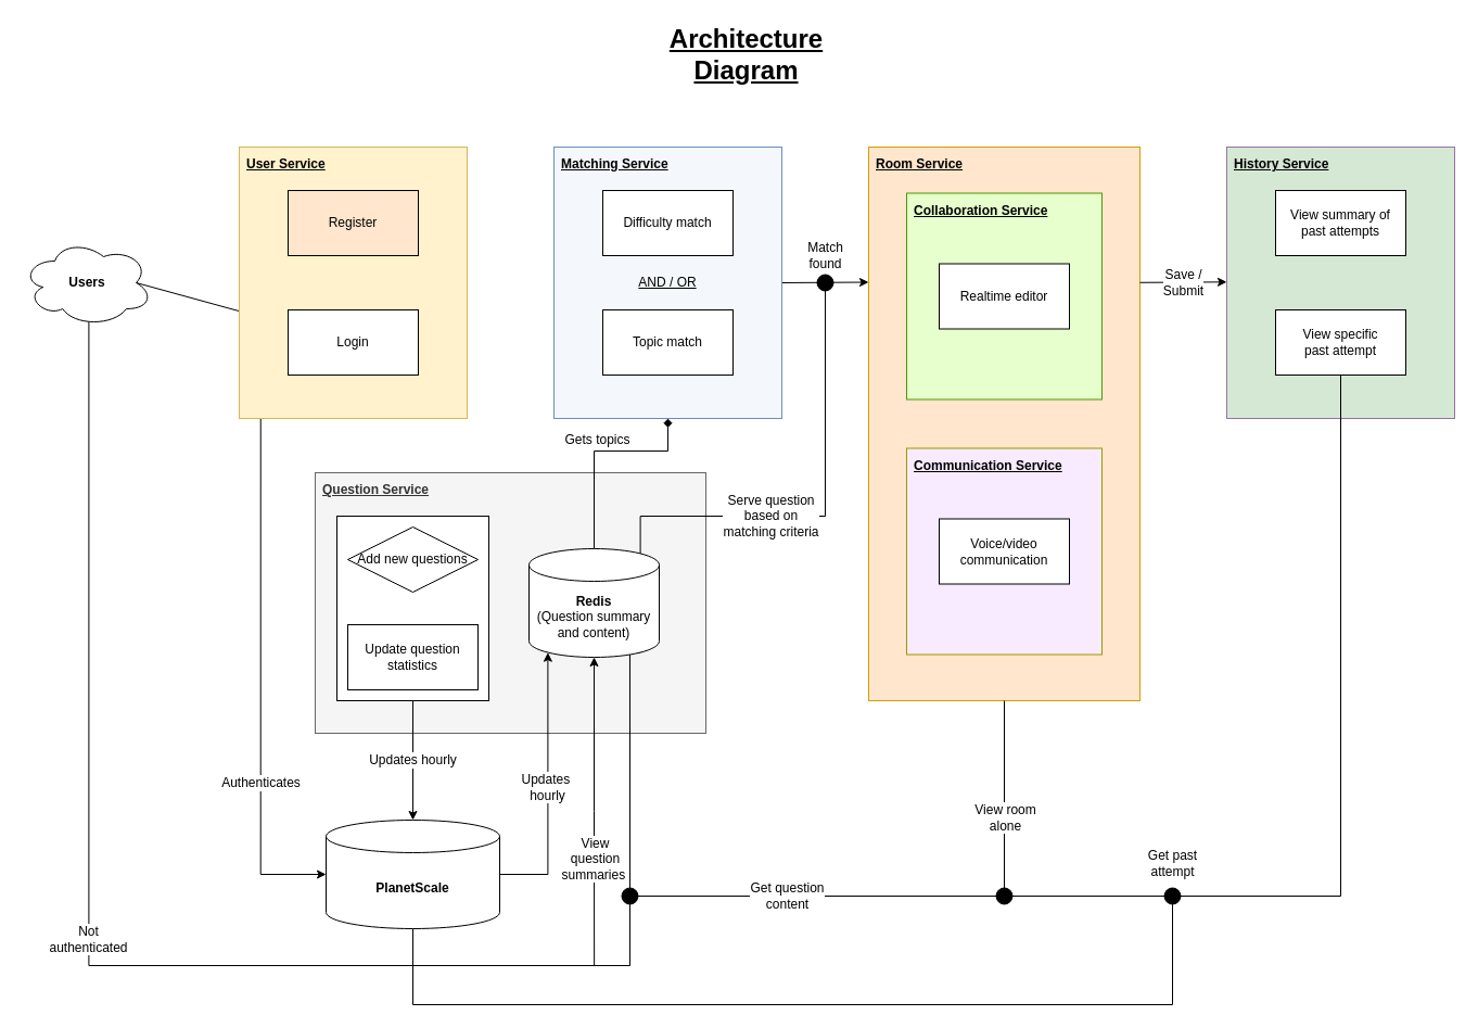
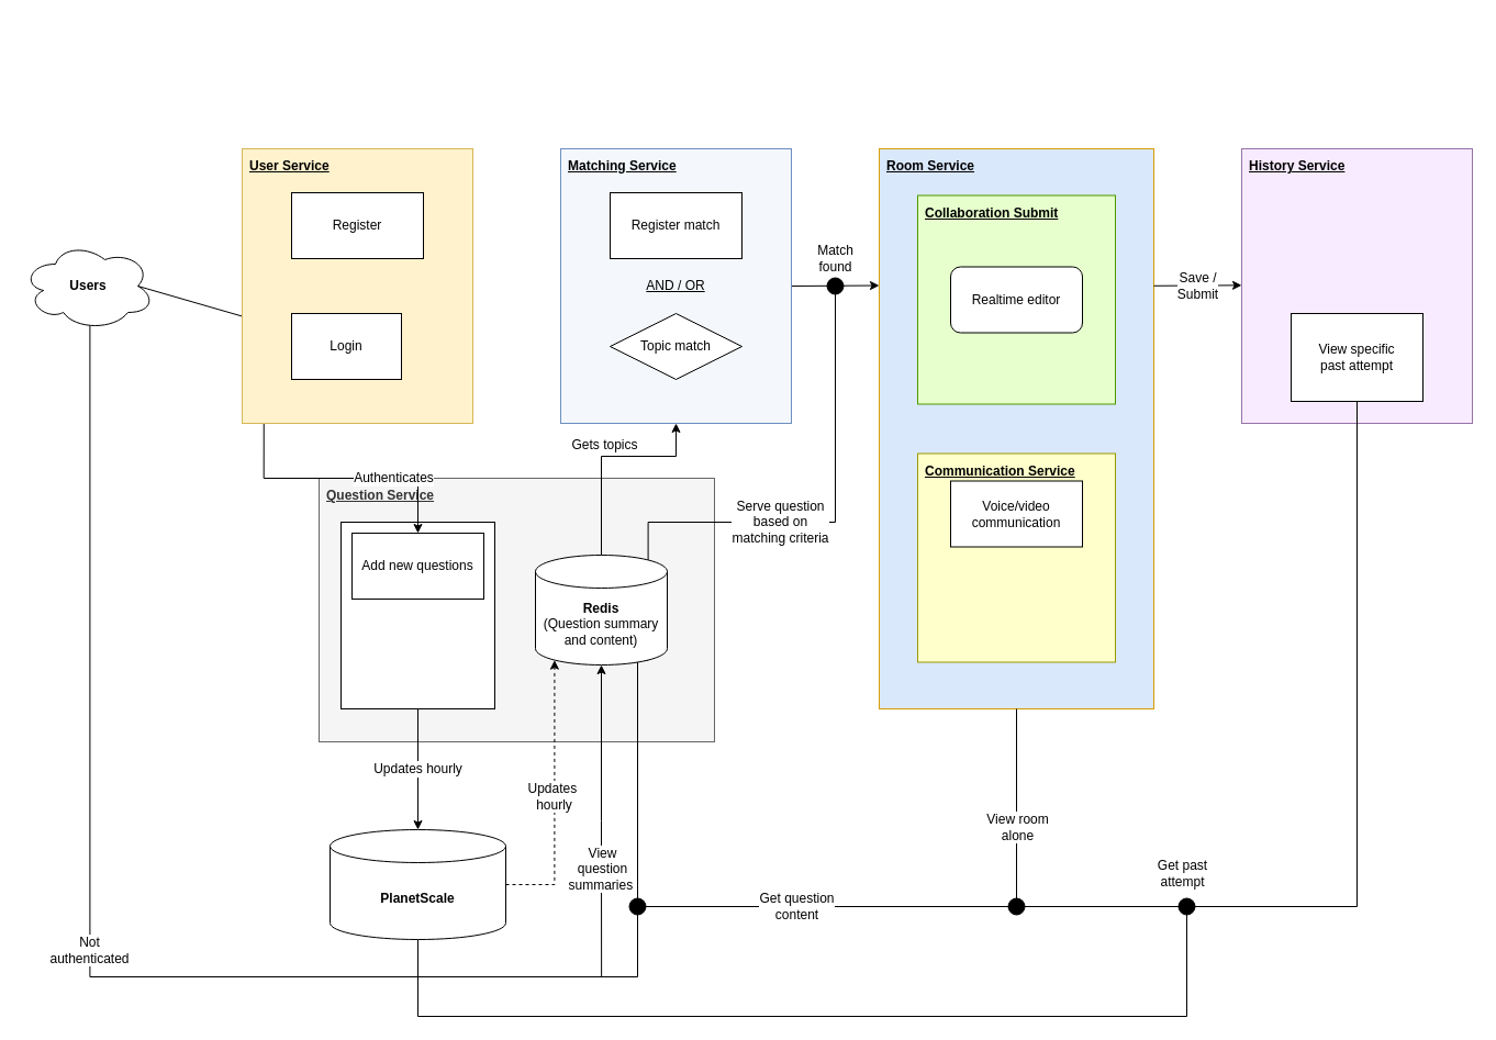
- <mxCell id="7" value="&lt;u style=&quot;font-size: 24px&quot;&gt;&lt;b style=&quot;font-size: 24px;&quot;&gt;Architecture &lt;br style=&quot;font-size: 24px;&quot;&gt;Diagram&lt;/b&gt;&lt;/u&gt;" style="text;html=1;align=center;verticalAlign=middle;resizable=0;points=[];autosize=1;strokeColor=none;fillColor=none;fontSize=24;" parent="1" vertex="1"><mxGeometry x="607" y="20" width="160" height="60" as="geometry" /></mxCell>
- <mxCell id="21" value="Collaboration Service" style="rounded=0;whiteSpace=wrap;html=1;fontSize=12;fontStyle=5;align=left;verticalAlign=top;spacingLeft=5;spacingTop=2;fillColor=#E6FFCC;strokeColor=#4D9900;" parent="1" vertex="1"><mxGeometry x="835" y="177.5" width="180" height="190" as="geometry" /></mxCell>
+ <mxCell id="21" value="Collaboration Submit" style="rounded=0;whiteSpace=wrap;html=1;fontSize=12;fontStyle=5;align=left;verticalAlign=top;spacingLeft=5;spacingTop=2;fillColor=#E6FFCC;strokeColor=#4D9900;" parent="1" vertex="1"><mxGeometry x="835" y="177.5" width="180" height="190" as="geometry" /></mxCell>
- <mxCell id="11" value="&lt;font style=&quot;font-size: 12px&quot;&gt;Register&lt;/font&gt;" style="whiteSpace=wrap;html=1;fontSize=12;fillColor=#ffe6cc;" parent="1" vertex="1"><mxGeometry x="265" y="175" width="120" height="60" as="geometry" /></mxCell>
+ <mxCell id="11" value="&lt;font style=&quot;font-size: 12px&quot;&gt;Register&lt;/font&gt;" style="whiteSpace=wrap;html=1;fontSize=12;" parent="1" vertex="1"><mxGeometry x="265" y="175" width="120" height="60" as="geometry" /></mxCell>
- <mxCell id="18" value="&lt;span style=&quot;font-size: 12px&quot;&gt;Difficulty match&lt;/span&gt;" style="whiteSpace=wrap;html=1;fontSize=12;" parent="1" vertex="1"><mxGeometry x="555" y="175" width="120" height="60" as="geometry" /></mxCell>
+ <mxCell id="18" value="&lt;span style=&quot;font-size: 12px&quot;&gt;Register match&lt;/span&gt;" style="whiteSpace=wrap;html=1;fontSize=12;" parent="1" vertex="1"><mxGeometry x="555" y="175" width="120" height="60" as="geometry" /></mxCell>
- <mxCell id="28" value="&lt;span style=&quot;font-size: 12px&quot;&gt;View summary of &lt;br&gt;past attempts&lt;/span&gt;" style="whiteSpace=wrap;html=1;fontSize=12;" parent="1" vertex="1"><mxGeometry x="1175" y="175" width="120" height="60" as="geometry" /></mxCell>
- <mxCell id="25" value="&lt;u&gt;History Service&lt;/u&gt;" style="whiteSpace=wrap;html=1;align=left;verticalAlign=top;horizontal=1;spacingLeft=5;spacingTop=2;fontStyle=1;fillColor=#d5e8d4;strokeColor=#9673a6;" parent="1" vertex="1"><mxGeometry x="1130" y="135" width="210" height="250" as="geometry" /></mxCell>
+ <mxCell id="25" value="&lt;u&gt;History Service&lt;/u&gt;" style="whiteSpace=wrap;html=1;align=left;verticalAlign=top;horizontal=1;spacingLeft=5;spacingTop=2;fontStyle=1;fillColor=#F8EBFF;strokeColor=#9673a6;" parent="1" vertex="1"><mxGeometry x="1130" y="135" width="210" height="250" as="geometry" /></mxCell>
- <mxCell id="22" value="&lt;span style=&quot;font-size: 12px&quot;&gt;Realtime editor&lt;/span&gt;" style="whiteSpace=wrap;html=1;fontSize=12;" parent="1" vertex="1"><mxGeometry x="865" y="242.5" width="120" height="60" as="geometry" /></mxCell>
+ <mxCell id="22" value="&lt;span style=&quot;font-size: 12px&quot;&gt;Realtime editor&lt;/span&gt;" style="whiteSpace=wrap;html=1;fontSize=12;rounded=1;" parent="1" vertex="1"><mxGeometry x="865" y="242.5" width="120" height="60" as="geometry" /></mxCell>
- <mxCell id="10" value="&lt;font style=&quot;font-size: 12px&quot;&gt;Login&lt;/font&gt;" style="whiteSpace=wrap;html=1;fontSize=12;" parent="1" vertex="1"><mxGeometry x="265" y="285" width="120" height="60" as="geometry" /></mxCell>
+ <mxCell id="10" value="&lt;font style=&quot;font-size: 12px&quot;&gt;Login&lt;/font&gt;" style="whiteSpace=wrap;html=1;fontSize=12;" parent="1" vertex="1"><mxGeometry x="265" y="285" width="100" height="60" as="geometry" /></mxCell>
- <mxCell id="19" value="&lt;span style=&quot;font-size: 12px&quot;&gt;Topic match&lt;/span&gt;" style="whiteSpace=wrap;html=1;fontSize=12;" parent="1" vertex="1"><mxGeometry x="555" y="285" width="120" height="60" as="geometry" /></mxCell>
+ <mxCell id="19" value="&lt;span style=&quot;font-size: 12px&quot;&gt;Topic match&lt;/span&gt;" style="rhombus;whiteSpace=wrap;html=1;fontSize=12;" parent="1" vertex="1"><mxGeometry x="555" y="285" width="120" height="60" as="geometry" /></mxCell>
- <mxCell id="29" value="View specific &lt;br&gt;past attempt" style="whiteSpace=wrap;html=1;fontSize=12;" parent="1" vertex="1"><mxGeometry x="1175" y="285" width="120" height="60" as="geometry" /></mxCell>
+ <mxCell id="29" value="View specific &lt;br&gt;past attempt" style="whiteSpace=wrap;html=1;fontSize=12;" parent="1" vertex="1"><mxGeometry x="1175" y="285" width="120" height="80" as="geometry" /></mxCell>
- <mxCell id="17" value="&lt;u&gt;Room Service&lt;/u&gt;" style="whiteSpace=wrap;html=1;align=left;verticalAlign=top;horizontal=1;spacingLeft=5;spacingTop=2;fontStyle=1;fillColor=#FFE6CC;strokeColor=#d79b00;" parent="1" vertex="1"><mxGeometry x="800" y="135" width="250" height="510" as="geometry" /></mxCell>
+ <mxCell id="17" value="&lt;u&gt;Room Service&lt;/u&gt;" style="whiteSpace=wrap;html=1;align=left;verticalAlign=top;horizontal=1;spacingLeft=5;spacingTop=2;fontStyle=1;fillColor=#dae8fc;strokeColor=#d79b00;" parent="1" vertex="1"><mxGeometry x="800" y="135" width="250" height="510" as="geometry" /></mxCell>
- <mxCell id="35" value="Gets topics" style="edgeStyle=orthogonalEdgeStyle;rounded=0;html=1;exitX=0.5;exitY=0;exitDx=0;exitDy=0;exitPerimeter=0;entryX=0.5;entryY=1;entryDx=0;entryDy=0;labelBackgroundColor=default;labelBorderColor=none;fontSize=12;startArrow=none;startFill=0;endArrow=diamond;endFill=1;endSize=6;elbow=vertical;" parent="1" source="39" target="16" edge="1"><mxGeometry x="-0.011" y="10" relative="1" as="geometry"><Array as="points"><mxPoint x="547" y="415" /><mxPoint x="615" y="415" /></Array><mxPoint as="offset" /></mxGeometry></mxCell>
+ <mxCell id="35" value="Gets topics" style="edgeStyle=orthogonalEdgeStyle;rounded=0;html=1;exitX=0.5;exitY=0;exitDx=0;exitDy=0;exitPerimeter=0;entryX=0.5;entryY=1;entryDx=0;entryDy=0;labelBackgroundColor=default;labelBorderColor=none;fontSize=12;startArrow=none;startFill=0;endArrow=classic;endFill=1;endSize=6;elbow=vertical;" parent="1" source="39" target="16" edge="1"><mxGeometry x="-0.011" y="10" relative="1" as="geometry"><Array as="points"><mxPoint x="547" y="415" /><mxPoint x="615" y="415" /></Array><mxPoint as="offset" /></mxGeometry></mxCell>
- <mxCell id="23" value="Communication Service" style="rounded=0;whiteSpace=wrap;html=1;fontSize=12;fontStyle=5;align=left;verticalAlign=top;spacingLeft=5;spacingTop=2;fillColor=#f8ebff;strokeColor=#999900;" parent="1" vertex="1"><mxGeometry x="835" y="412.5" width="180" height="190" as="geometry" /></mxCell>
+ <mxCell id="23" value="Communication Service" style="rounded=0;whiteSpace=wrap;html=1;fontSize=12;fontStyle=5;align=left;verticalAlign=top;spacingLeft=5;spacingTop=2;fillColor=#FFFFCC;strokeColor=#999900;" parent="1" vertex="1"><mxGeometry x="835" y="412.5" width="180" height="190" as="geometry" /></mxCell>
- <mxCell id="24" value="&lt;span style=&quot;font-size: 12px;&quot;&gt;Voice/video communication&lt;br style=&quot;font-size: 12px;&quot;&gt;&lt;/span&gt;" style="whiteSpace=wrap;html=1;fontSize=12;verticalAlign=middle;labelBackgroundColor=none;" parent="1" vertex="1"><mxGeometry x="865" y="477.5" width="120" height="60" as="geometry" /></mxCell>
+ <mxCell id="24" value="&lt;span style=&quot;font-size: 12px;&quot;&gt;Voice/video communication&lt;br style=&quot;font-size: 12px;&quot;&gt;&lt;/span&gt;" style="whiteSpace=wrap;html=1;fontSize=12;verticalAlign=middle;labelBackgroundColor=none;" parent="1" vertex="1"><mxGeometry x="865" y="437.5" width="120" height="60" as="geometry" /></mxCell>
- <mxCell id="13" value="Add new questions" style="rhombus;whiteSpace=wrap;html=1;fontSize=12;" parent="1" vertex="1"><mxGeometry x="320" y="485" width="120" height="60" as="geometry" /></mxCell>
+ <mxCell id="13" value="Add new questions" style="rounded=0;whiteSpace=wrap;html=1;fontSize=12;" parent="1" vertex="1"><mxGeometry x="320" y="485" width="120" height="60" as="geometry" /></mxCell>
- <mxCell id="14" value="Update question statistics" style="rounded=0;whiteSpace=wrap;html=1;fontSize=12;" parent="1" vertex="1"><mxGeometry x="320" y="575" width="120" height="60" as="geometry" /></mxCell>
- <mxCell id="8" value="Authenticates" style="edgeStyle=orthogonalEdgeStyle;rounded=0;html=1;exitX=0.094;exitY=1.001;exitDx=0;exitDy=0;entryX=0;entryY=0.5;entryDx=0;entryDy=0;entryPerimeter=0;labelBackgroundColor=default;labelBorderColor=none;fontSize=12;startArrow=none;startFill=0;endArrow=classic;endFill=1;endSize=6;elbow=vertical;exitPerimeter=0;" parent="1" source="9" target="32" edge="1"><mxGeometry x="0.399" relative="1" as="geometry"><mxPoint as="offset" /></mxGeometry></mxCell>
+ <mxCell id="8" value="Authenticates" style="edgeStyle=orthogonalEdgeStyle;rounded=0;html=1;exitX=0.094;exitY=1.001;exitDx=0;exitDy=0;labelBackgroundColor=default;labelBorderColor=none;fontSize=12;startArrow=none;startFill=0;endArrow=classic;endFill=1;endSize=6;elbow=vertical;exitPerimeter=0;" parent="1" source="9" target="13" edge="1"><mxGeometry x="0.399" relative="1" as="geometry"><mxPoint as="offset" /></mxGeometry></mxCell>
- <mxCell id="30" value="Updates&amp;nbsp;&lt;br&gt;hourly" style="edgeStyle=orthogonalEdgeStyle;rounded=0;html=1;exitX=1;exitY=0.5;exitDx=0;exitDy=0;exitPerimeter=0;entryX=0.145;entryY=1;entryDx=0;entryDy=-4.35;entryPerimeter=0;labelBackgroundColor=default;labelBorderColor=none;fontSize=12;startArrow=none;startFill=0;endArrow=classic;endFill=1;endSize=6;elbow=vertical;" parent="1" source="32" target="39" edge="1"><mxGeometry relative="1" as="geometry"><Array as="points"><mxPoint x="504" y="805" /></Array></mxGeometry></mxCell>
+ <mxCell id="30" value="Updates&amp;nbsp;&lt;br&gt;hourly" style="edgeStyle=orthogonalEdgeStyle;rounded=0;html=1;exitX=1;exitY=0.5;exitDx=0;exitDy=0;exitPerimeter=0;entryX=0.145;entryY=1;entryDx=0;entryDy=-4.35;entryPerimeter=0;labelBackgroundColor=default;labelBorderColor=none;fontSize=12;startArrow=none;startFill=0;endArrow=classic;endFill=1;endSize=6;elbow=vertical;dashed=1;" parent="1" source="32" target="39" edge="1"><mxGeometry relative="1" as="geometry"><Array as="points"><mxPoint x="504" y="805" /></Array></mxGeometry></mxCell>
